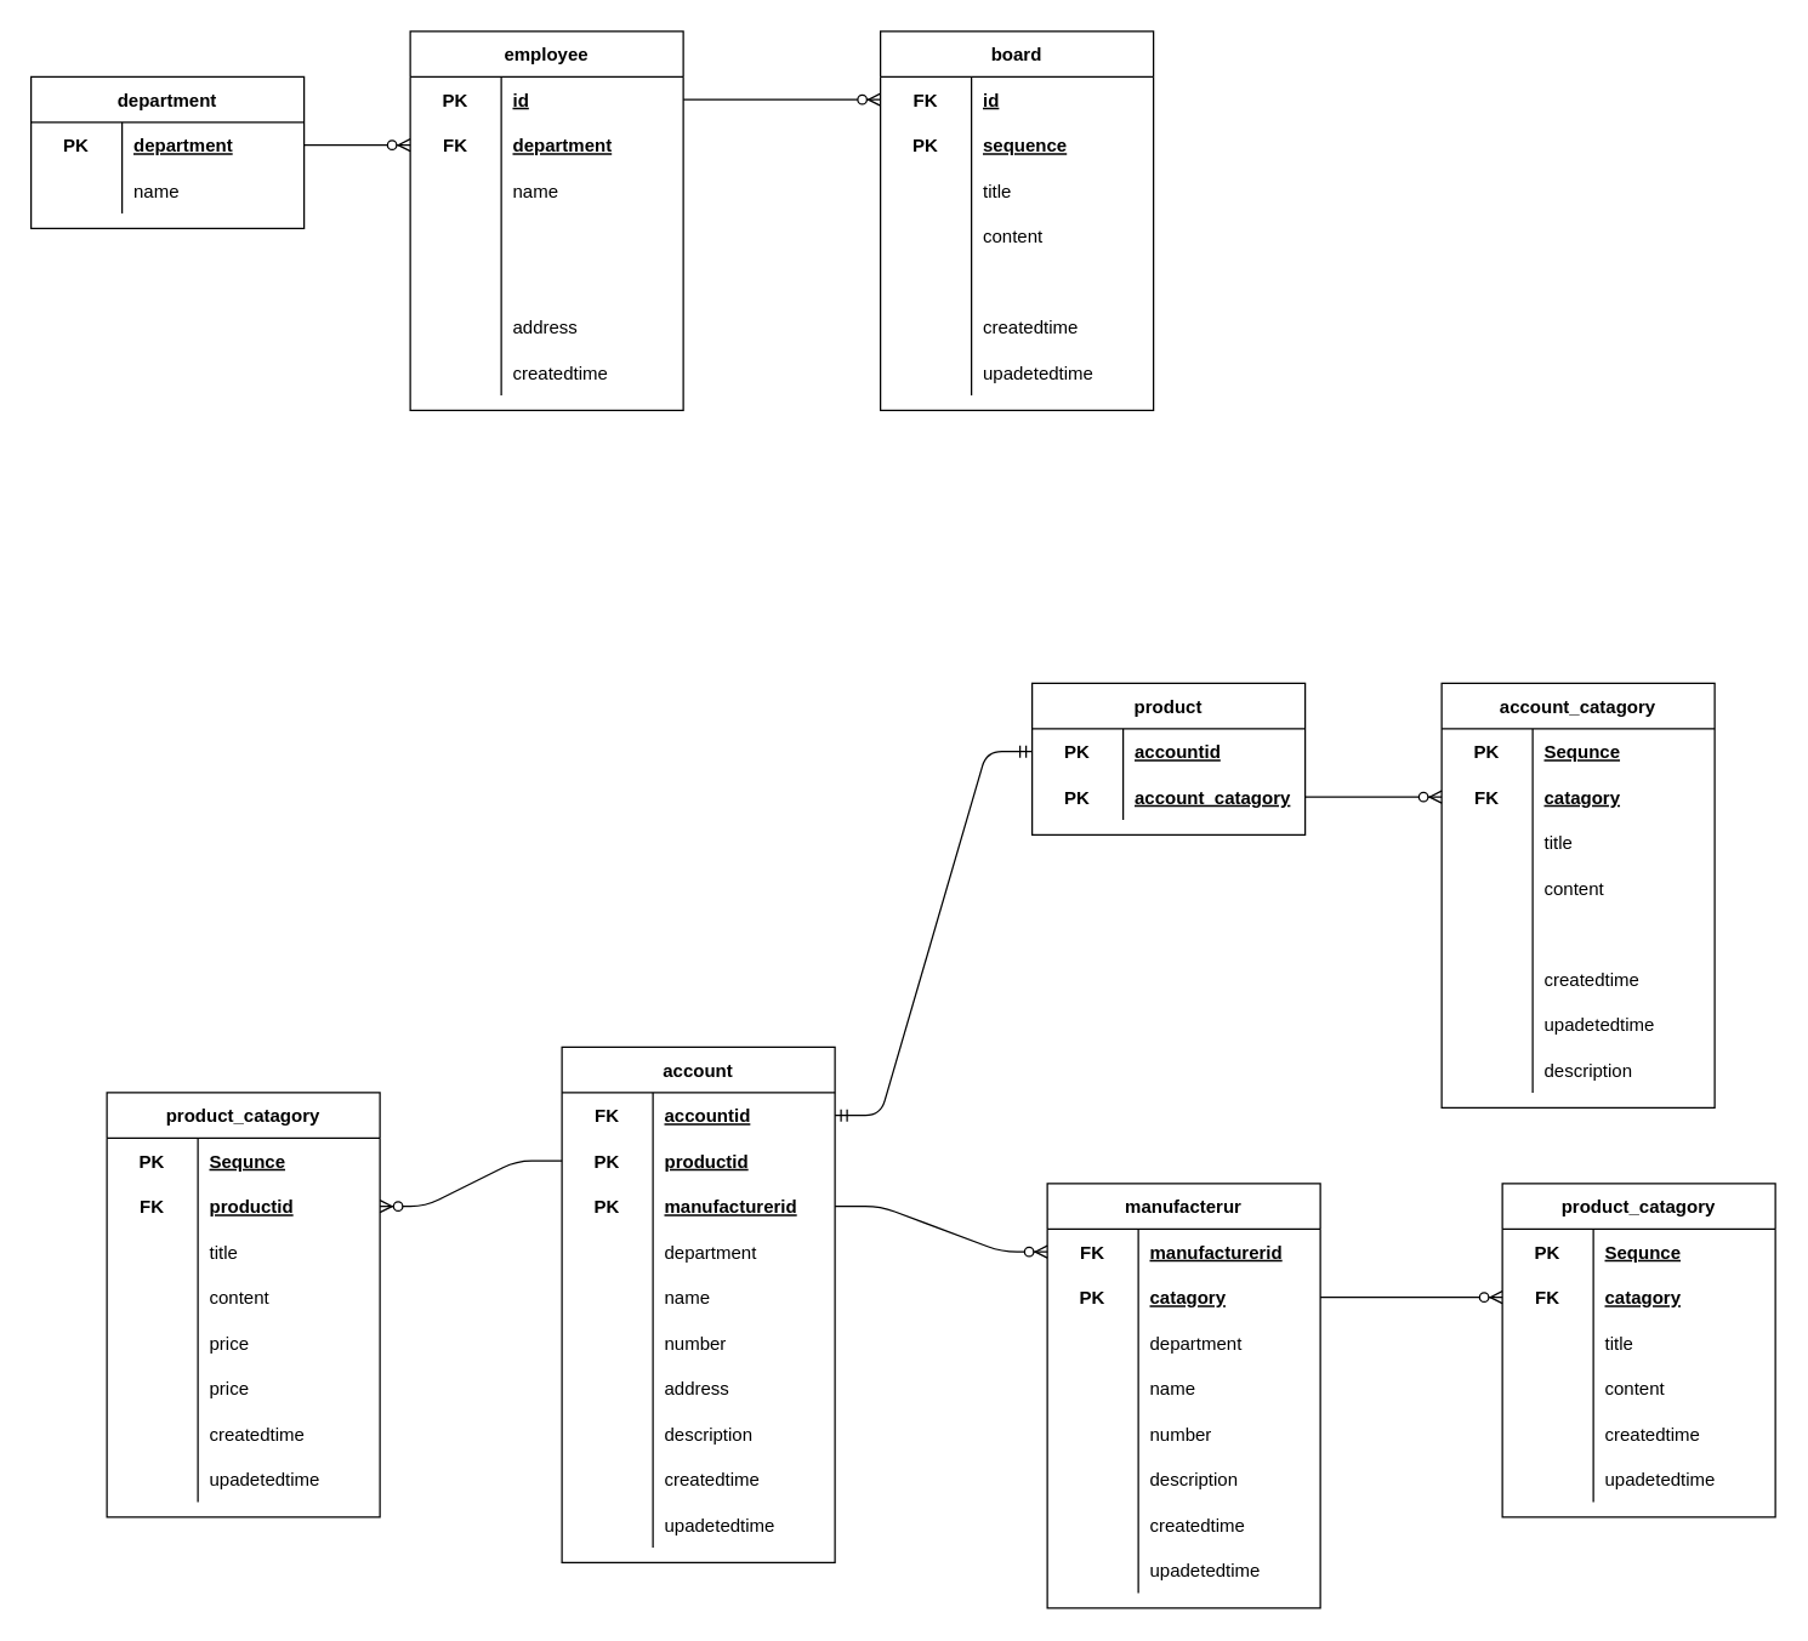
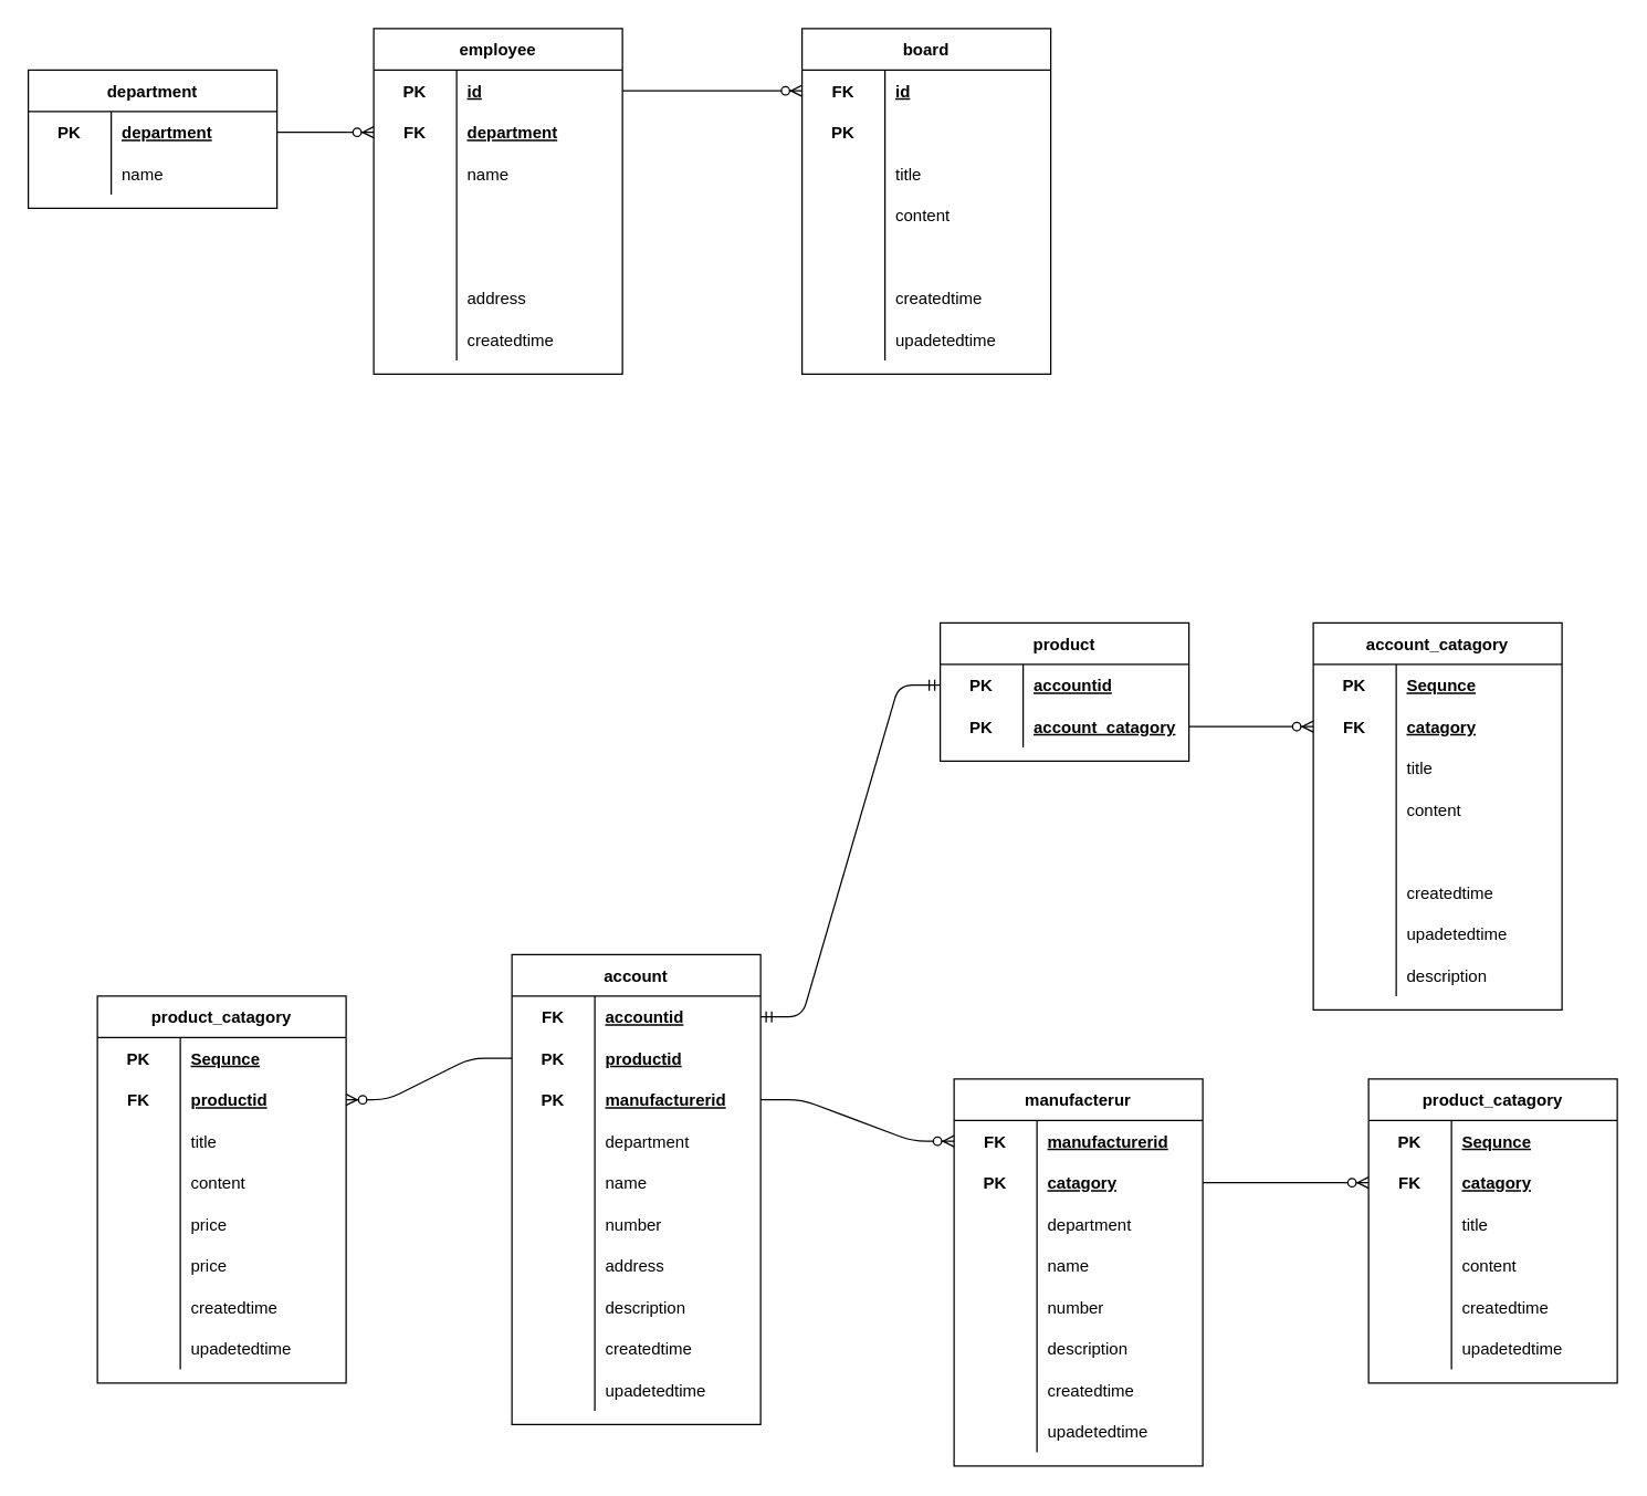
- <mxCell id="39" value="sequence" style="shape=partialRectangle;connectable=0;fillColor=none;top=0;left=0;bottom=0;right=0;align=left;spacingLeft=6;fontStyle=5;overflow=hidden;" vertex="1" parent="37"><mxGeometry x="60" width="120" height="30" as="geometry" /></mxCell>
